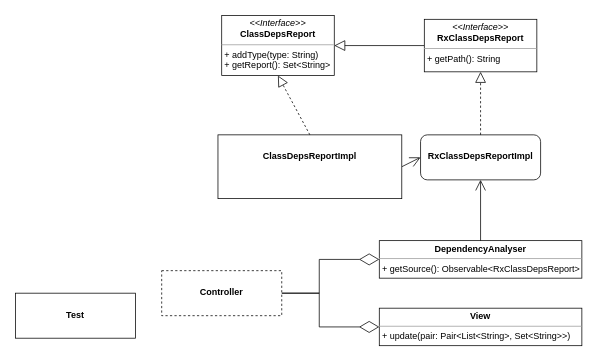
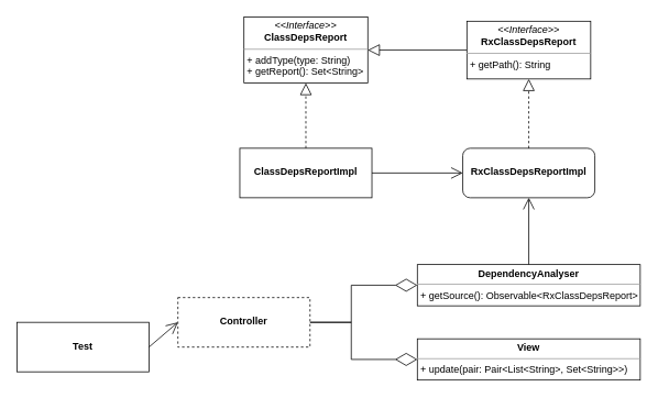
- <mxCell id="15" value="&lt;p style=&quot;margin: 0px ; margin-top: 4px ; text-align: center&quot;&gt;&lt;b&gt;&lt;br&gt;&lt;/b&gt;&lt;/p&gt;&lt;p style=&quot;margin: 0px ; margin-top: 4px ; text-align: center&quot;&gt;&lt;b&gt;ClassDepsReportImpl&lt;/b&gt;&lt;/p&gt;" style="verticalAlign=top;align=left;overflow=fill;fontSize=12;fontFamily=Helvetica;html=1;" vertex="1" parent="1"><mxGeometry x="290" y="179" width="245" height="85" as="geometry" /></mxCell>
+ <mxCell id="15" value="&lt;p style=&quot;margin: 0px ; margin-top: 4px ; text-align: center&quot;&gt;&lt;b&gt;&lt;br&gt;&lt;/b&gt;&lt;/p&gt;&lt;p style=&quot;margin: 0px ; margin-top: 4px ; text-align: center&quot;&gt;&lt;b&gt;ClassDepsReportImpl&lt;/b&gt;&lt;/p&gt;" style="verticalAlign=top;align=left;overflow=fill;fontSize=12;fontFamily=Helvetica;html=1;" vertex="1" parent="1"><mxGeometry x="290" y="179" width="160" height="60" as="geometry" /></mxCell>
+ <mxCell id="10" value="" style="endArrow=open;endFill=1;endSize=12;html=1;rounded=0;exitX=1;exitY=0.5;exitDx=0;exitDy=0;entryX=0;entryY=0.5;entryDx=0;entryDy=0;" parent="1" source="8" target="13" edge="1"><mxGeometry width="160" relative="1" as="geometry"><mxPoint x="675" y="380" as="sourcePoint" /><mxPoint x="540" y="330" as="targetPoint" /><Array as="points" /></mxGeometry></mxCell>
